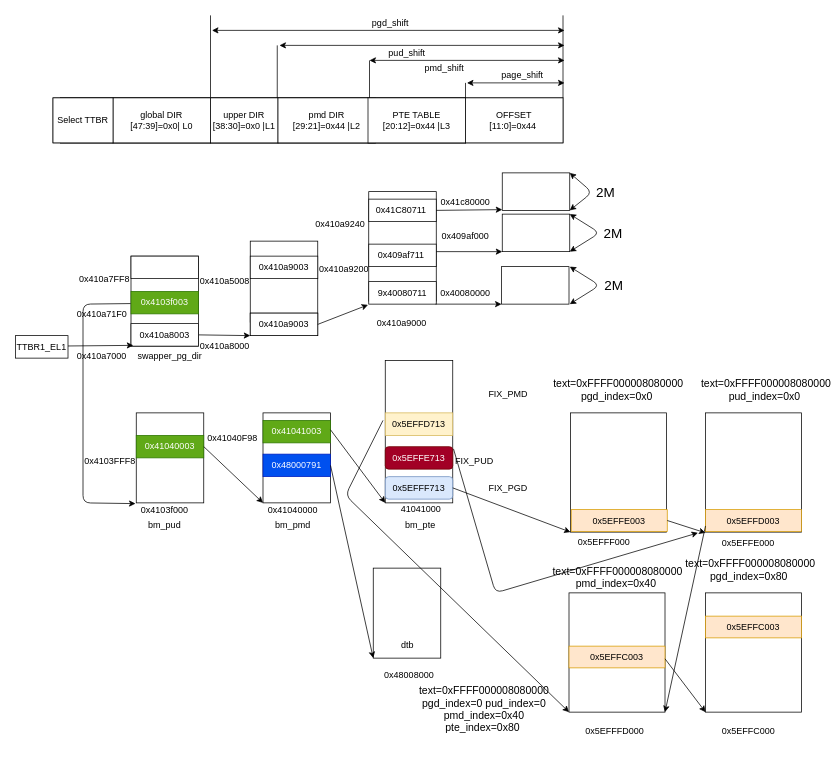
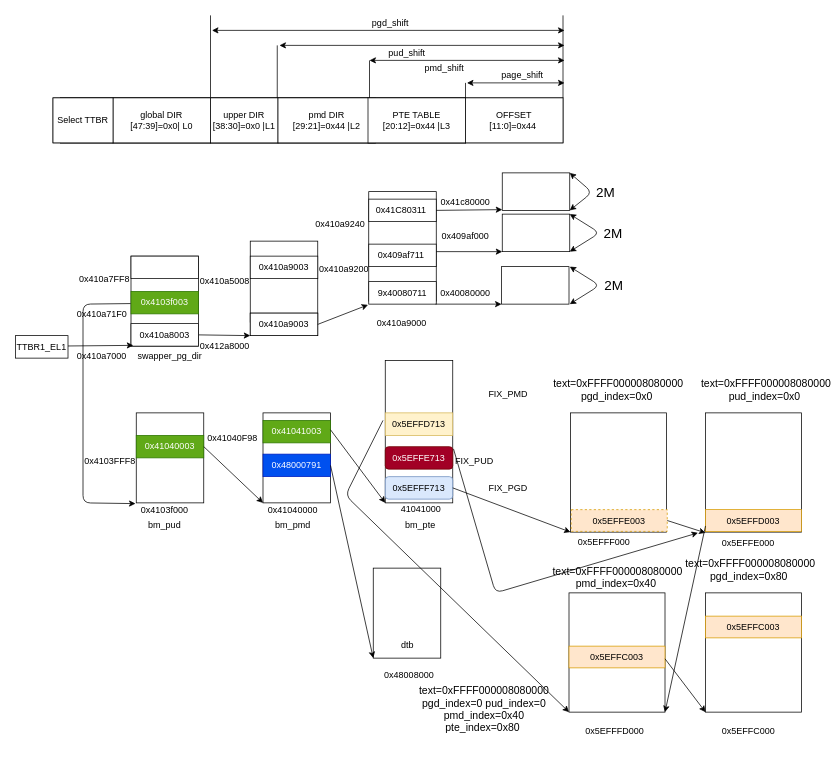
- <mxCell id="24" value="0x41C80711&amp;nbsp;" style="rounded=0;whiteSpace=wrap;html=1;" parent="1" vertex="1"><mxGeometry x="491" y="265" width="90" height="30" as="geometry" /></mxCell>
+ <mxCell id="24" value="0x41C80311&amp;nbsp;" style="rounded=0;whiteSpace=wrap;html=1;" parent="1" vertex="1"><mxGeometry x="491" y="265" width="90" height="30" as="geometry" /></mxCell>
- <mxCell id="15" value="&lt;div style=&quot;text-align: center&quot;&gt;&lt;span&gt;&lt;font face=&quot;helvetica&quot;&gt;0x410a8000&lt;/font&gt;&lt;/span&gt;&lt;/div&gt;" style="text;whiteSpace=wrap;html=1;" parent="1" vertex="1"><mxGeometry x="264" y="447" width="90" height="30" as="geometry" /></mxCell>
+ <mxCell id="15" value="&lt;div style=&quot;text-align: center&quot;&gt;&lt;span&gt;&lt;font face=&quot;helvetica&quot;&gt;0x412a8000&lt;/font&gt;&lt;/span&gt;&lt;/div&gt;" style="text;whiteSpace=wrap;html=1;" parent="1" vertex="1"><mxGeometry x="264" y="447" width="90" height="30" as="geometry" /></mxCell>
- <mxCell id="100" value="0x5EFFE003" style="rounded=0;whiteSpace=wrap;html=1;fillColor=#ffe6cc;strokeColor=#d79b00;" parent="1" vertex="1"><mxGeometry x="761" y="679" width="128" height="29" as="geometry" /></mxCell>
+ <mxCell id="100" value="0x5EFFE003" style="rounded=0;whiteSpace=wrap;html=1;fillColor=#ffe6cc;strokeColor=#d79b00;dashed=1;" parent="1" vertex="1"><mxGeometry x="761" y="679" width="128" height="29" as="geometry" /></mxCell>
